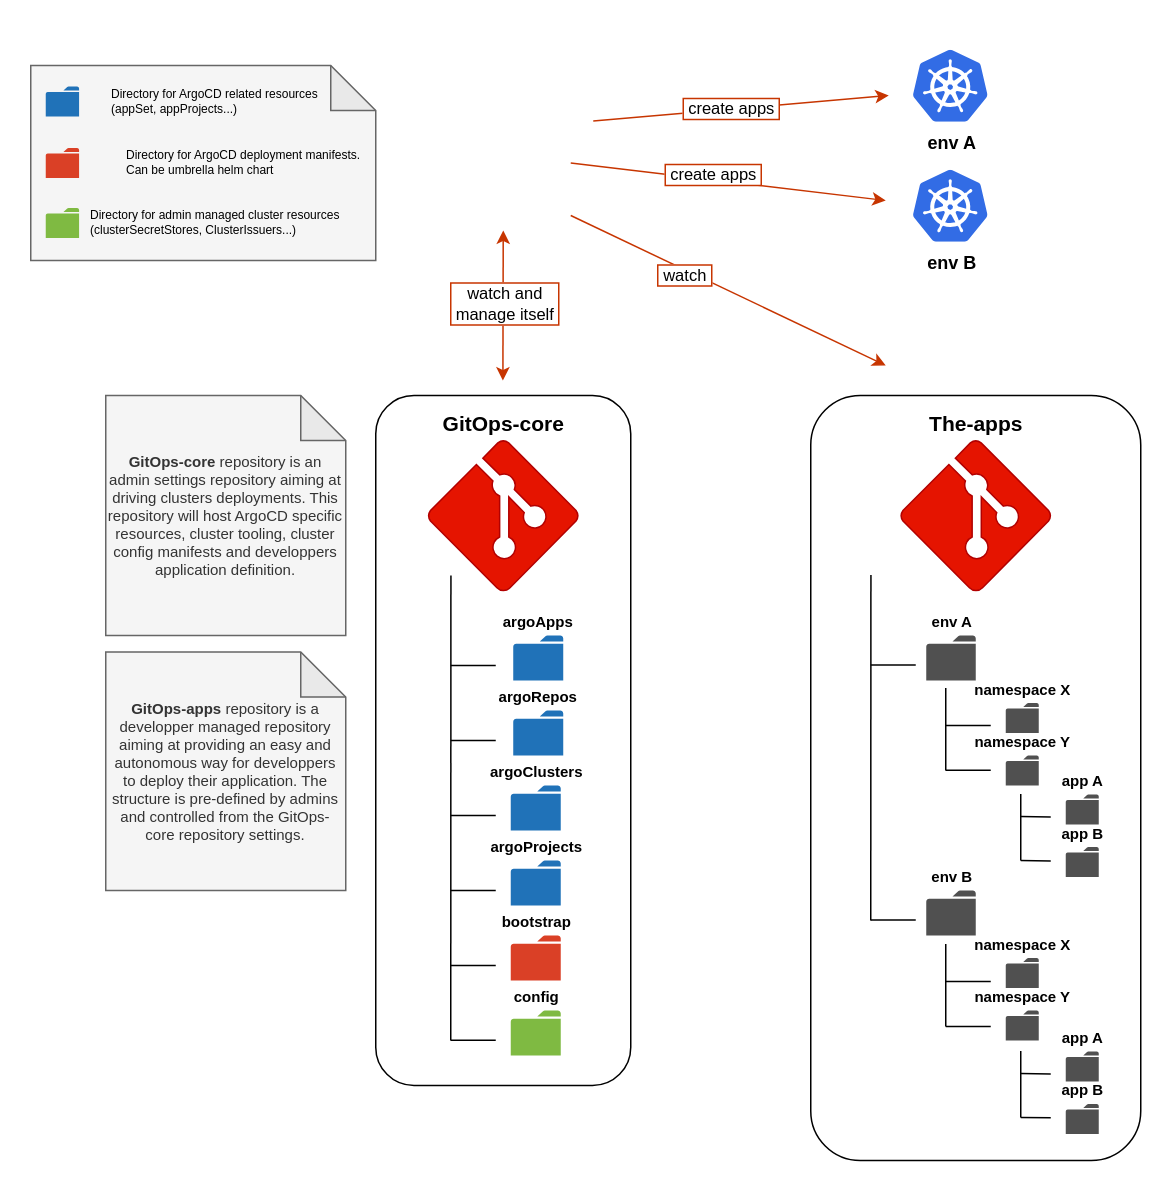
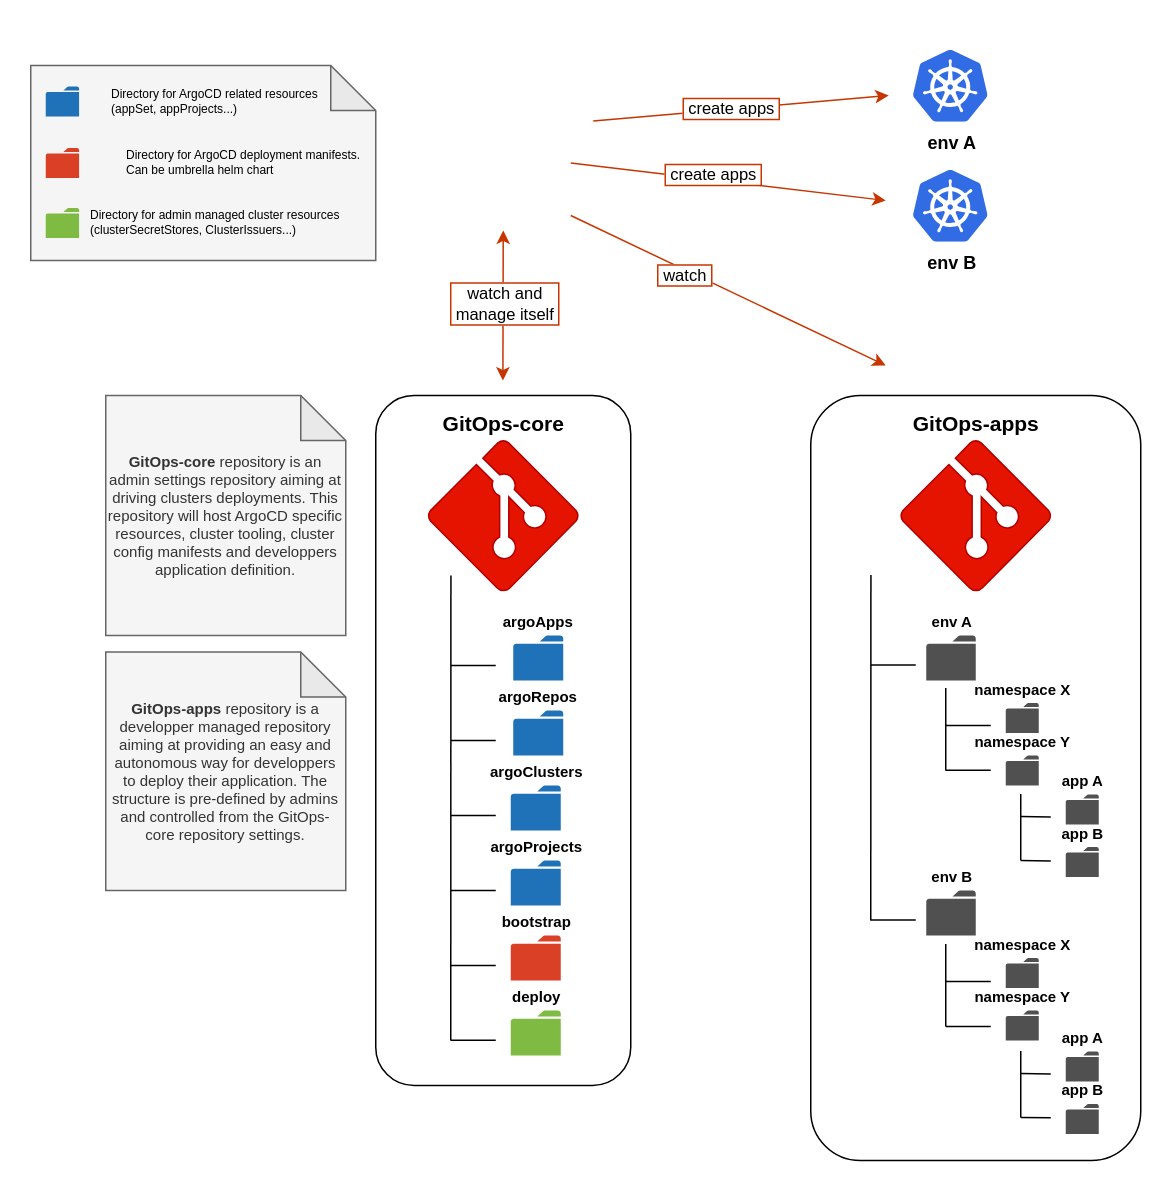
- <mxCell id="63" value="&lt;font style=&quot;font-size: 14px;&quot; color=&quot;#000000&quot;&gt;The-apps&lt;/font&gt;" style="verticalLabelPosition=top;html=1;verticalAlign=bottom;align=center;strokeColor=#B20000;fillColor=#e51400;shape=mxgraph.azure.git_repository;fontColor=#ffffff;fontStyle=1;labelPosition=center;fontSize=14;aspect=fixed;" vertex="1" parent="1"><mxGeometry x="600" y="293" width="100" height="100" as="geometry" /></mxCell>
+ <mxCell id="63" value="&lt;font style=&quot;font-size: 14px;&quot; color=&quot;#000000&quot;&gt;GitOps-apps&lt;/font&gt;" style="verticalLabelPosition=top;html=1;verticalAlign=bottom;align=center;strokeColor=#B20000;fillColor=#e51400;shape=mxgraph.azure.git_repository;fontColor=#ffffff;fontStyle=1;labelPosition=center;fontSize=14;aspect=fixed;" vertex="1" parent="1"><mxGeometry x="600" y="293" width="100" height="100" as="geometry" /></mxCell>
- <mxCell id="10" value="config" style="sketch=0;pointerEvents=1;shadow=0;dashed=0;html=1;strokeColor=none;labelPosition=center;verticalLabelPosition=top;verticalAlign=bottom;outlineConnect=0;align=center;shape=mxgraph.office.concepts.folder;fillColor=#7FBA42;aspect=fixed;fontSize=10;fontStyle=1" parent="1" vertex="1"><mxGeometry x="340" y="673" width="33.33" height="30" as="geometry" /></mxCell>
+ <mxCell id="10" value="deploy" style="sketch=0;pointerEvents=1;shadow=0;dashed=0;html=1;strokeColor=none;labelPosition=center;verticalLabelPosition=top;verticalAlign=bottom;outlineConnect=0;align=center;shape=mxgraph.office.concepts.folder;fillColor=#7FBA42;aspect=fixed;fontSize=10;fontStyle=1" parent="1" vertex="1"><mxGeometry x="340" y="673" width="33.33" height="30" as="geometry" /></mxCell>
